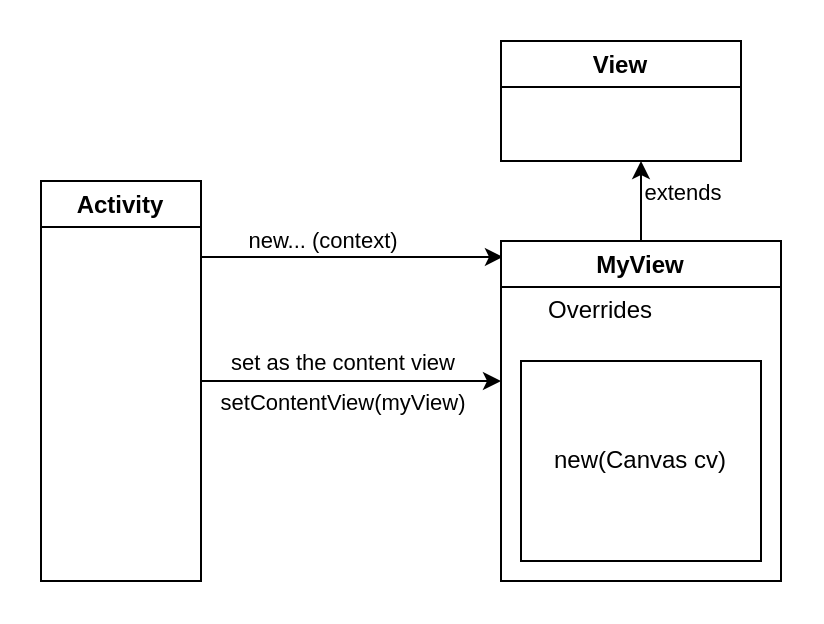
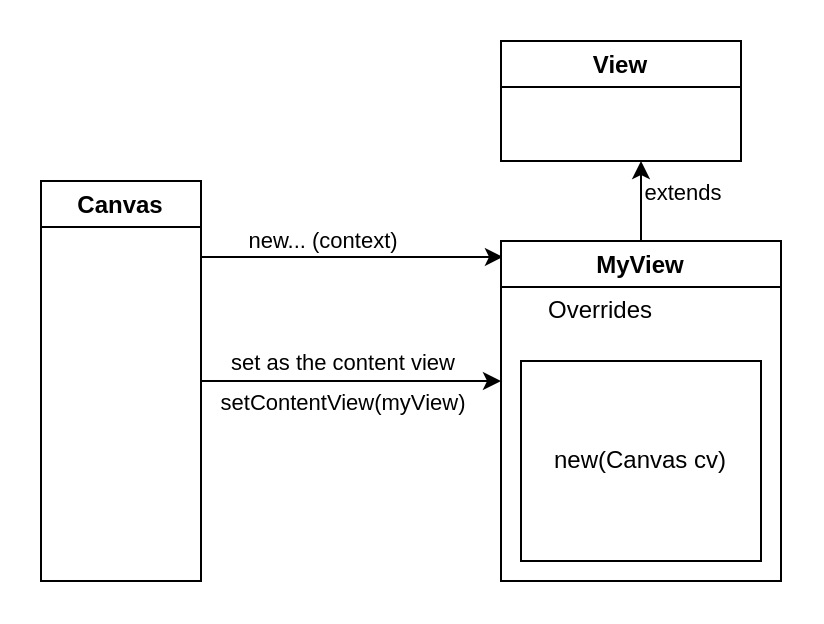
- <mxCell id="7" value="Activity" style="swimlane;" vertex="1" parent="1"><mxGeometry x="20" y="90" width="80" height="200" as="geometry" /></mxCell>
+ <mxCell id="7" value="Canvas" style="swimlane;" vertex="1" parent="1"><mxGeometry x="20" y="90" width="80" height="200" as="geometry" /></mxCell>
